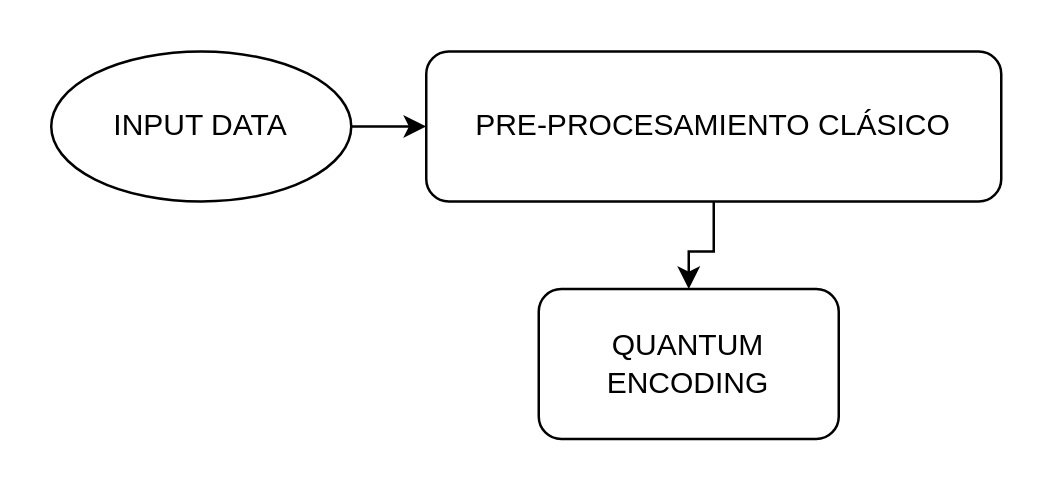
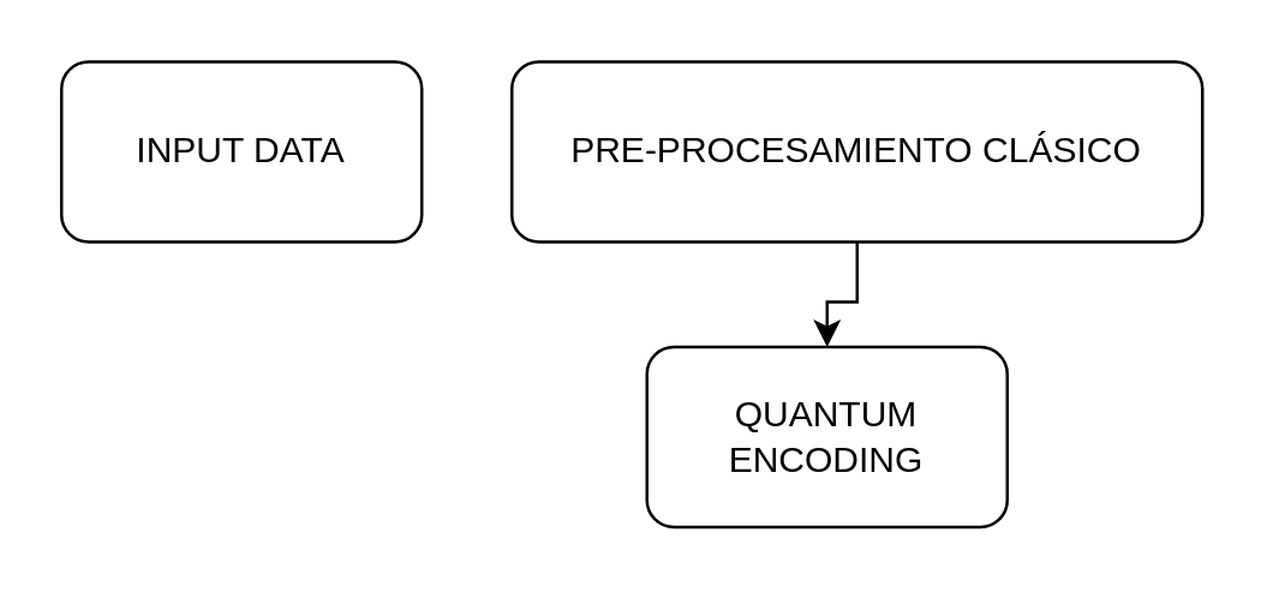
- <mxCell id="3" value="INPUT DATA" style="ellipse;whiteSpace=wrap;html=1;" vertex="1" parent="1"><mxGeometry x="20" y="20" width="120" height="60" as="geometry" /></mxCell>
+ <mxCell id="3" value="INPUT DATA" style="rounded=1;whiteSpace=wrap;html=1;" vertex="1" parent="1"><mxGeometry x="20" y="20" width="120" height="60" as="geometry" /></mxCell>
- <mxCell id="2" style="edgeStyle=orthogonalEdgeStyle;rounded=0;orthogonalLoop=1;jettySize=auto;html=1;" edge="1" parent="1" source="3" target="5"><mxGeometry relative="1" as="geometry" /></mxCell>
